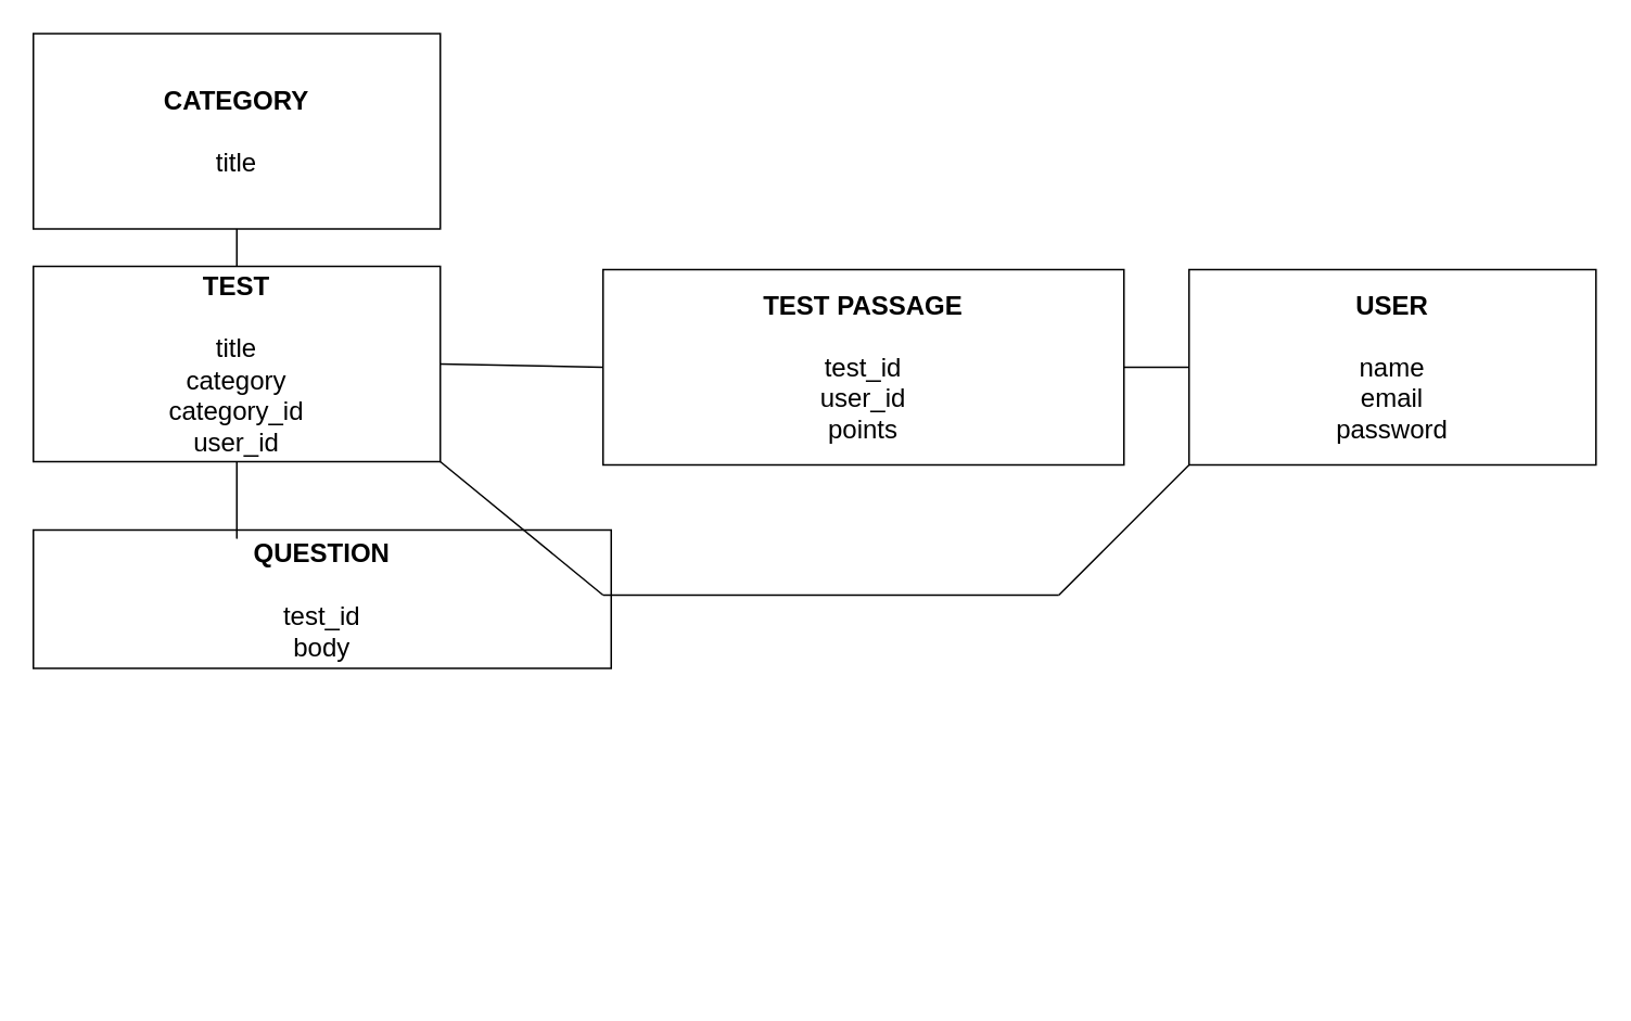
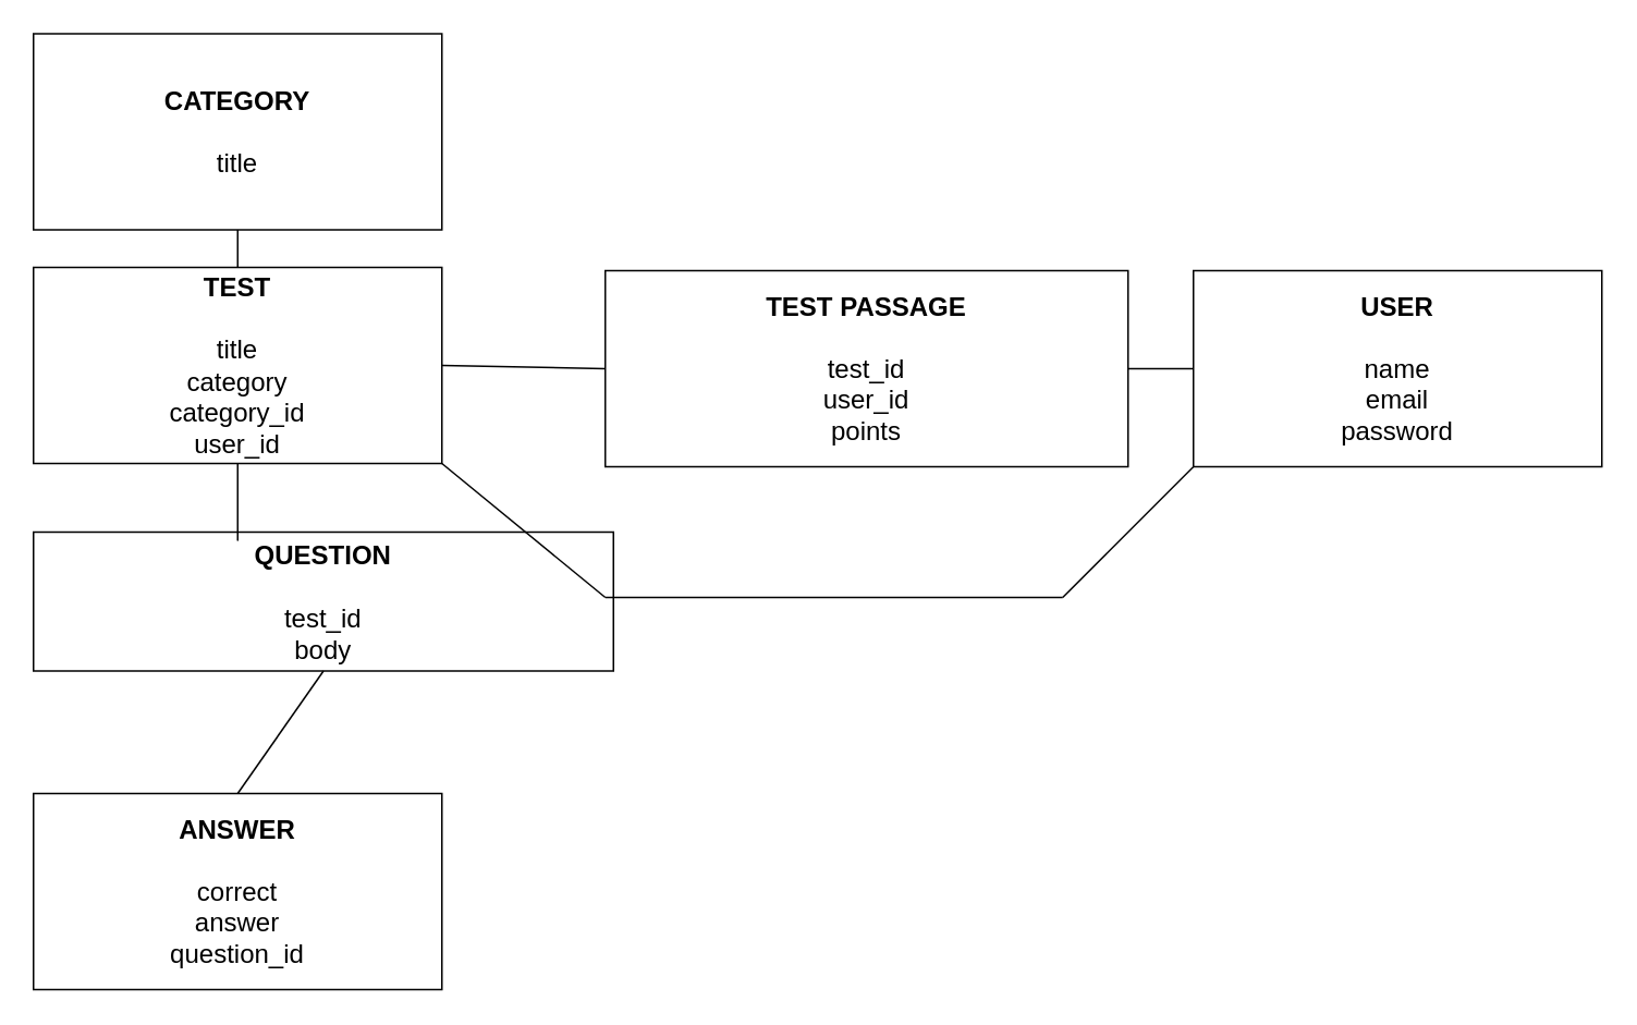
+ <mxCell id="10" value="" style="endArrow=none;html=1;fontSize=25;entryX=0.5;entryY=1;entryDx=0;entryDy=0;exitX=0.5;exitY=0;exitDx=0;exitDy=0;" edge="1" parent="1" source="6" target="5"><mxGeometry width="50" height="50" relative="1" as="geometry"><mxPoint x="470" y="195" as="sourcePoint" /><mxPoint x="520" y="145" as="targetPoint" /></mxGeometry></mxCell>
+ <mxCell id="6" value="&lt;font style=&quot;font-size: 16px&quot;&gt;&lt;b&gt;ANSWER&lt;/b&gt;&lt;br&gt;&lt;br&gt;correct&lt;br&gt;answer&lt;br&gt;question_id&lt;br&gt;&lt;/font&gt;" style="rounded=0;whiteSpace=wrap;html=1;" vertex="1" parent="1"><mxGeometry x="20" y="485" width="250" height="120" as="geometry" /></mxCell>
